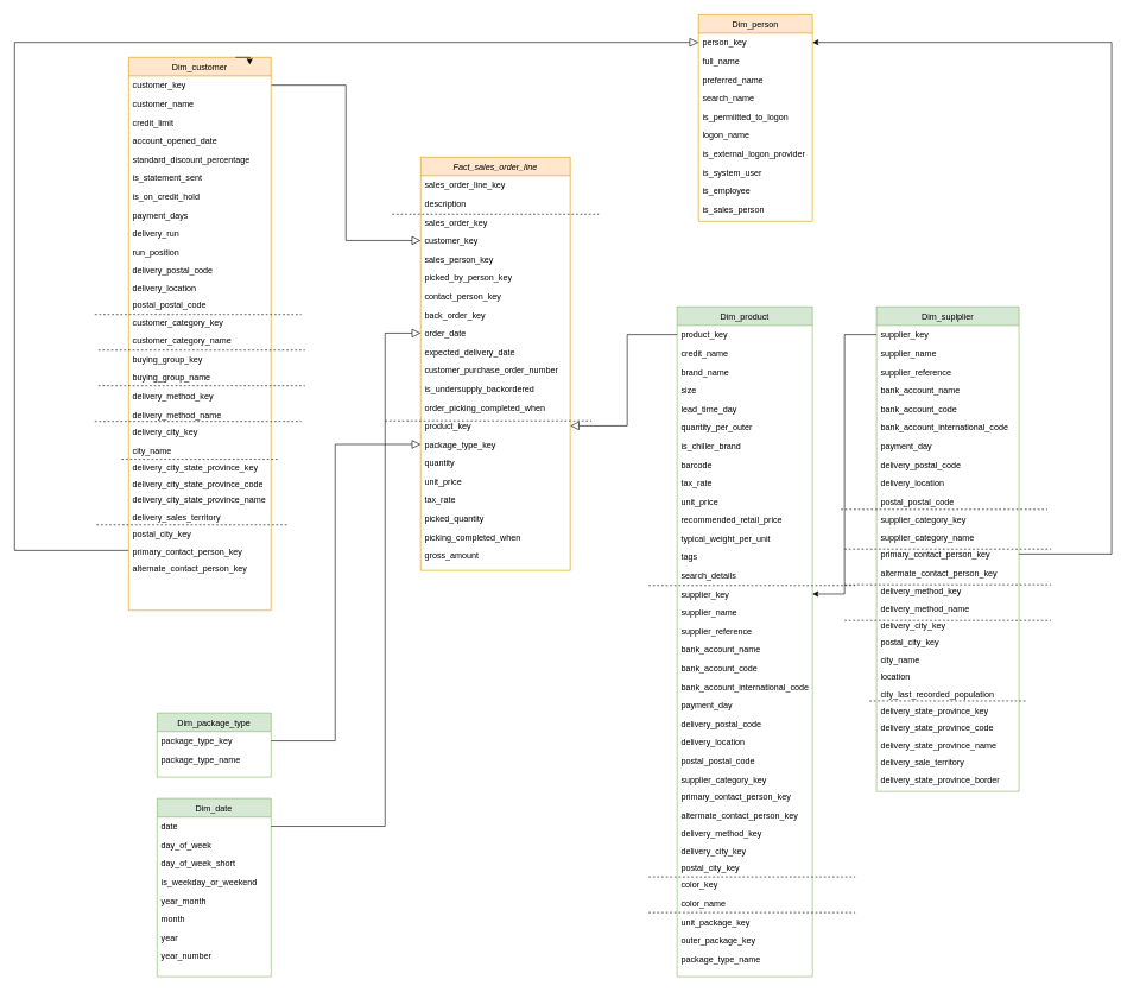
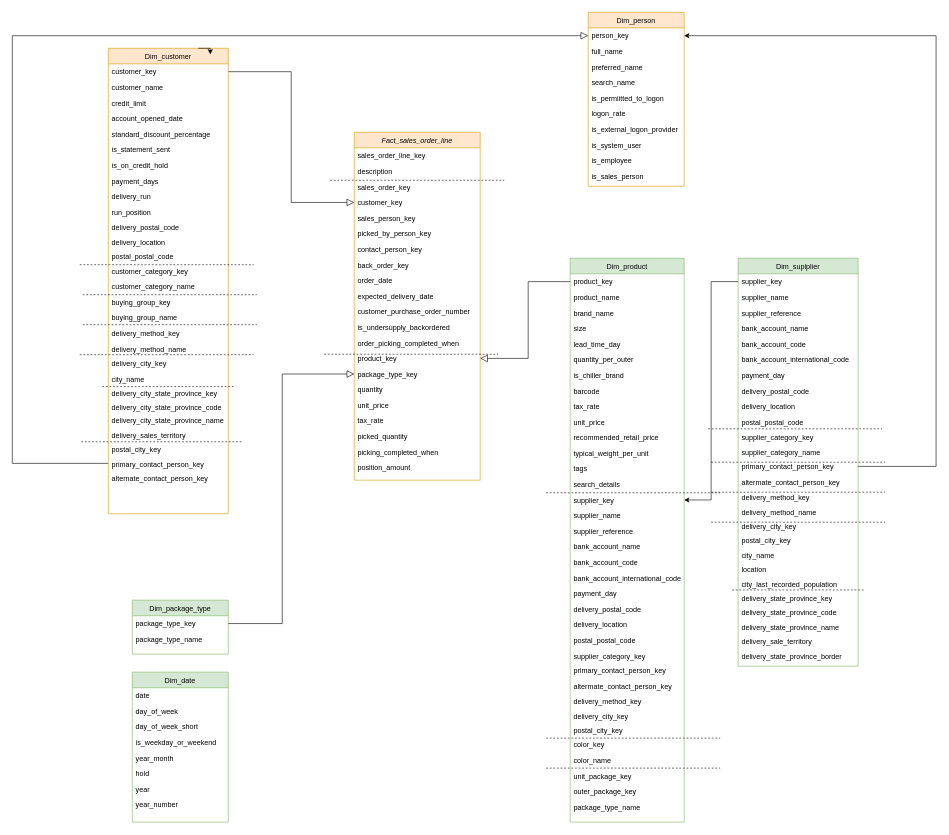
- <mxCell id="31" value="logon_name" style="text;align=left;verticalAlign=top;spacingLeft=4;spacingRight=4;overflow=hidden;rotatable=0;points=[[0,0.5],[1,0.5]];portConstraint=eastwest;" parent="25" vertex="1"><mxGeometry y="156" width="160" height="26" as="geometry" /></mxCell>
+ <mxCell id="31" value="logon_rate" style="text;align=left;verticalAlign=top;spacingLeft=4;spacingRight=4;overflow=hidden;rotatable=0;points=[[0,0.5],[1,0.5]];portConstraint=eastwest;" parent="25" vertex="1"><mxGeometry y="156" width="160" height="26" as="geometry" /></mxCell>
- <mxCell id="38" value="credit_name" style="text;align=left;verticalAlign=top;spacingLeft=4;spacingRight=4;overflow=hidden;rotatable=0;points=[[0,0.5],[1,0.5]];portConstraint=eastwest;" parent="36" vertex="1"><mxGeometry y="52" width="190" height="26" as="geometry" /></mxCell>
+ <mxCell id="38" value="product_name" style="text;align=left;verticalAlign=top;spacingLeft=4;spacingRight=4;overflow=hidden;rotatable=0;points=[[0,0.5],[1,0.5]];portConstraint=eastwest;" parent="36" vertex="1"><mxGeometry y="52" width="190" height="26" as="geometry" /></mxCell>
- <mxCell id="23" value="gross_amount" style="text;align=left;verticalAlign=top;spacingLeft=4;spacingRight=4;overflow=hidden;rotatable=0;points=[[0,0.5],[1,0.5]];portConstraint=eastwest;rounded=0;shadow=0;html=0;" parent="2" vertex="1"><mxGeometry y="546" width="210" height="26" as="geometry" /></mxCell>
+ <mxCell id="23" value="position_amount" style="text;align=left;verticalAlign=top;spacingLeft=4;spacingRight=4;overflow=hidden;rotatable=0;points=[[0,0.5],[1,0.5]];portConstraint=eastwest;rounded=0;shadow=0;html=0;" parent="2" vertex="1"><mxGeometry y="546" width="210" height="26" as="geometry" /></mxCell>
- <mxCell id="111" value="" style="endArrow=block;endSize=10;endFill=0;shadow=0;strokeWidth=1;rounded=0;edgeStyle=elbowEdgeStyle;entryX=0;entryY=0.5;entryDx=0;entryDy=0;" parent="1" source="103" target="11" edge="1"><mxGeometry width="160" relative="1" as="geometry"><mxPoint x="380" y="650" as="sourcePoint" /><mxPoint x="800" y="311" as="targetPoint" /><Array as="points"><mxPoint x="540" y="870" /></Array></mxGeometry></mxCell>
- <mxCell id="108" value="month" style="text;align=left;verticalAlign=top;spacingLeft=4;spacingRight=4;overflow=hidden;rotatable=0;points=[[0,0.5],[1,0.5]];portConstraint=eastwest;" parent="102" vertex="1"><mxGeometry y="156" width="160" height="26" as="geometry" /></mxCell>
+ <mxCell id="108" value="hold" style="text;align=left;verticalAlign=top;spacingLeft=4;spacingRight=4;overflow=hidden;rotatable=0;points=[[0,0.5],[1,0.5]];portConstraint=eastwest;" parent="102" vertex="1"><mxGeometry y="156" width="160" height="26" as="geometry" /></mxCell>
